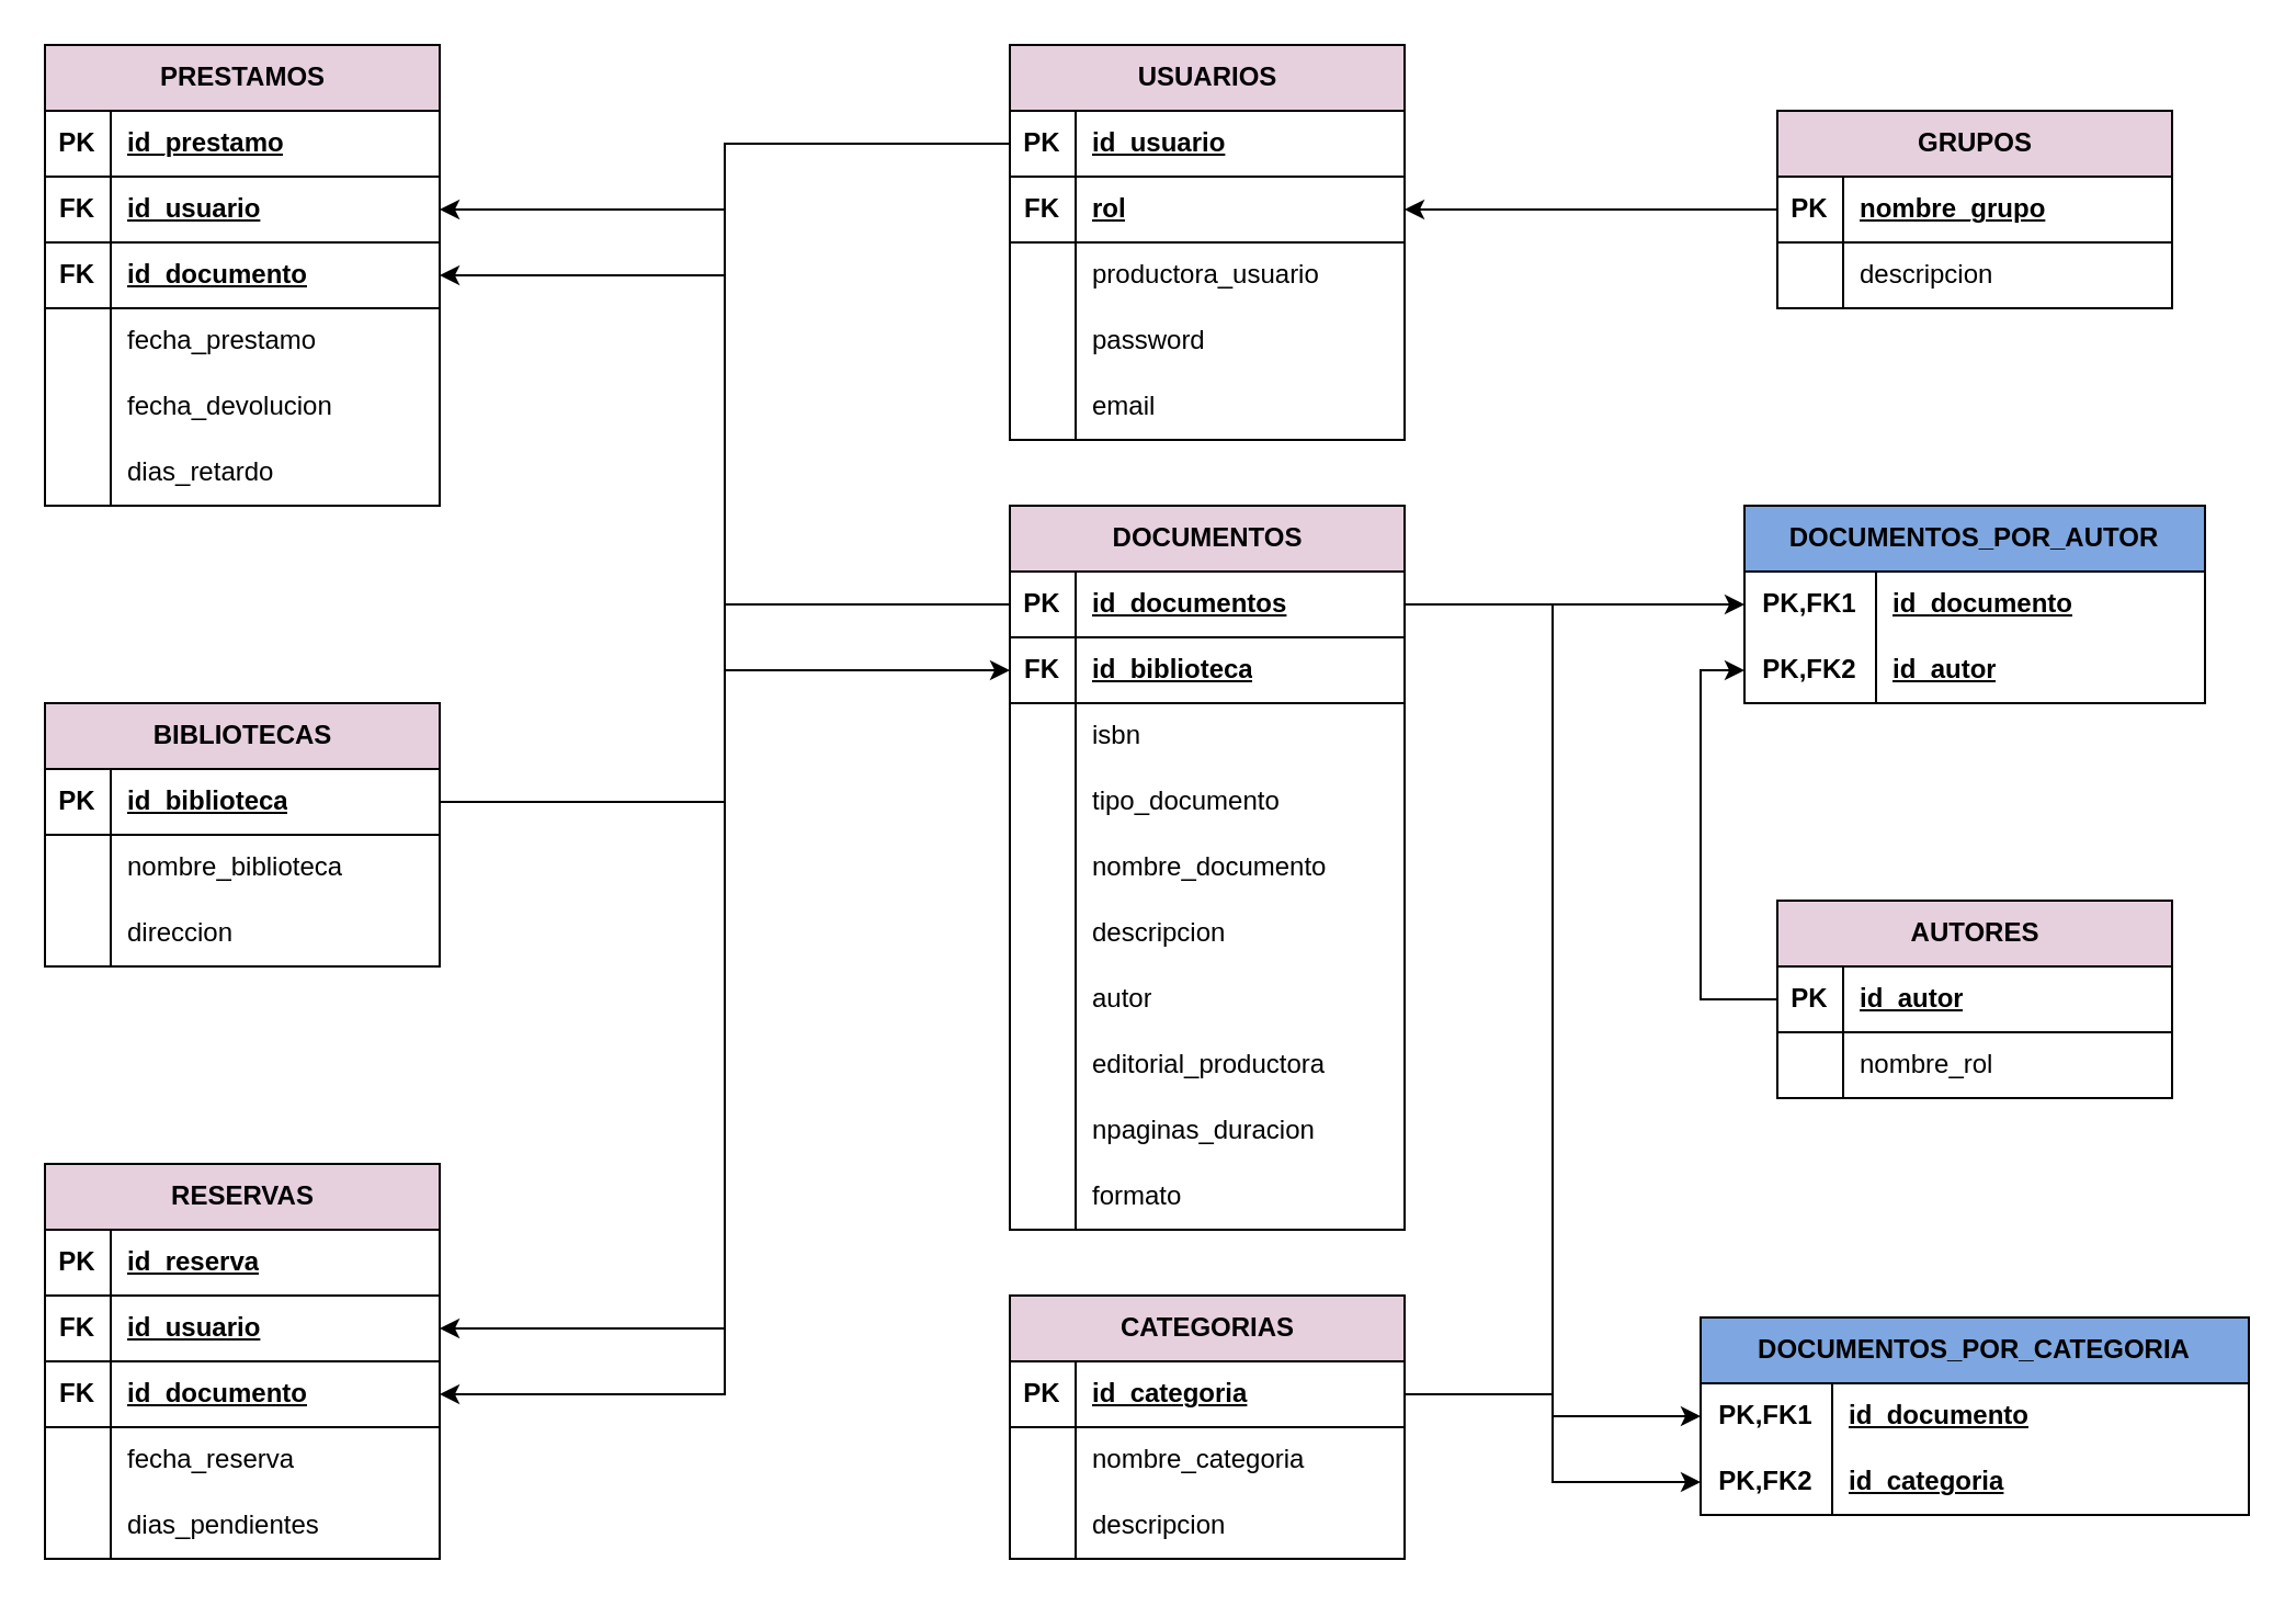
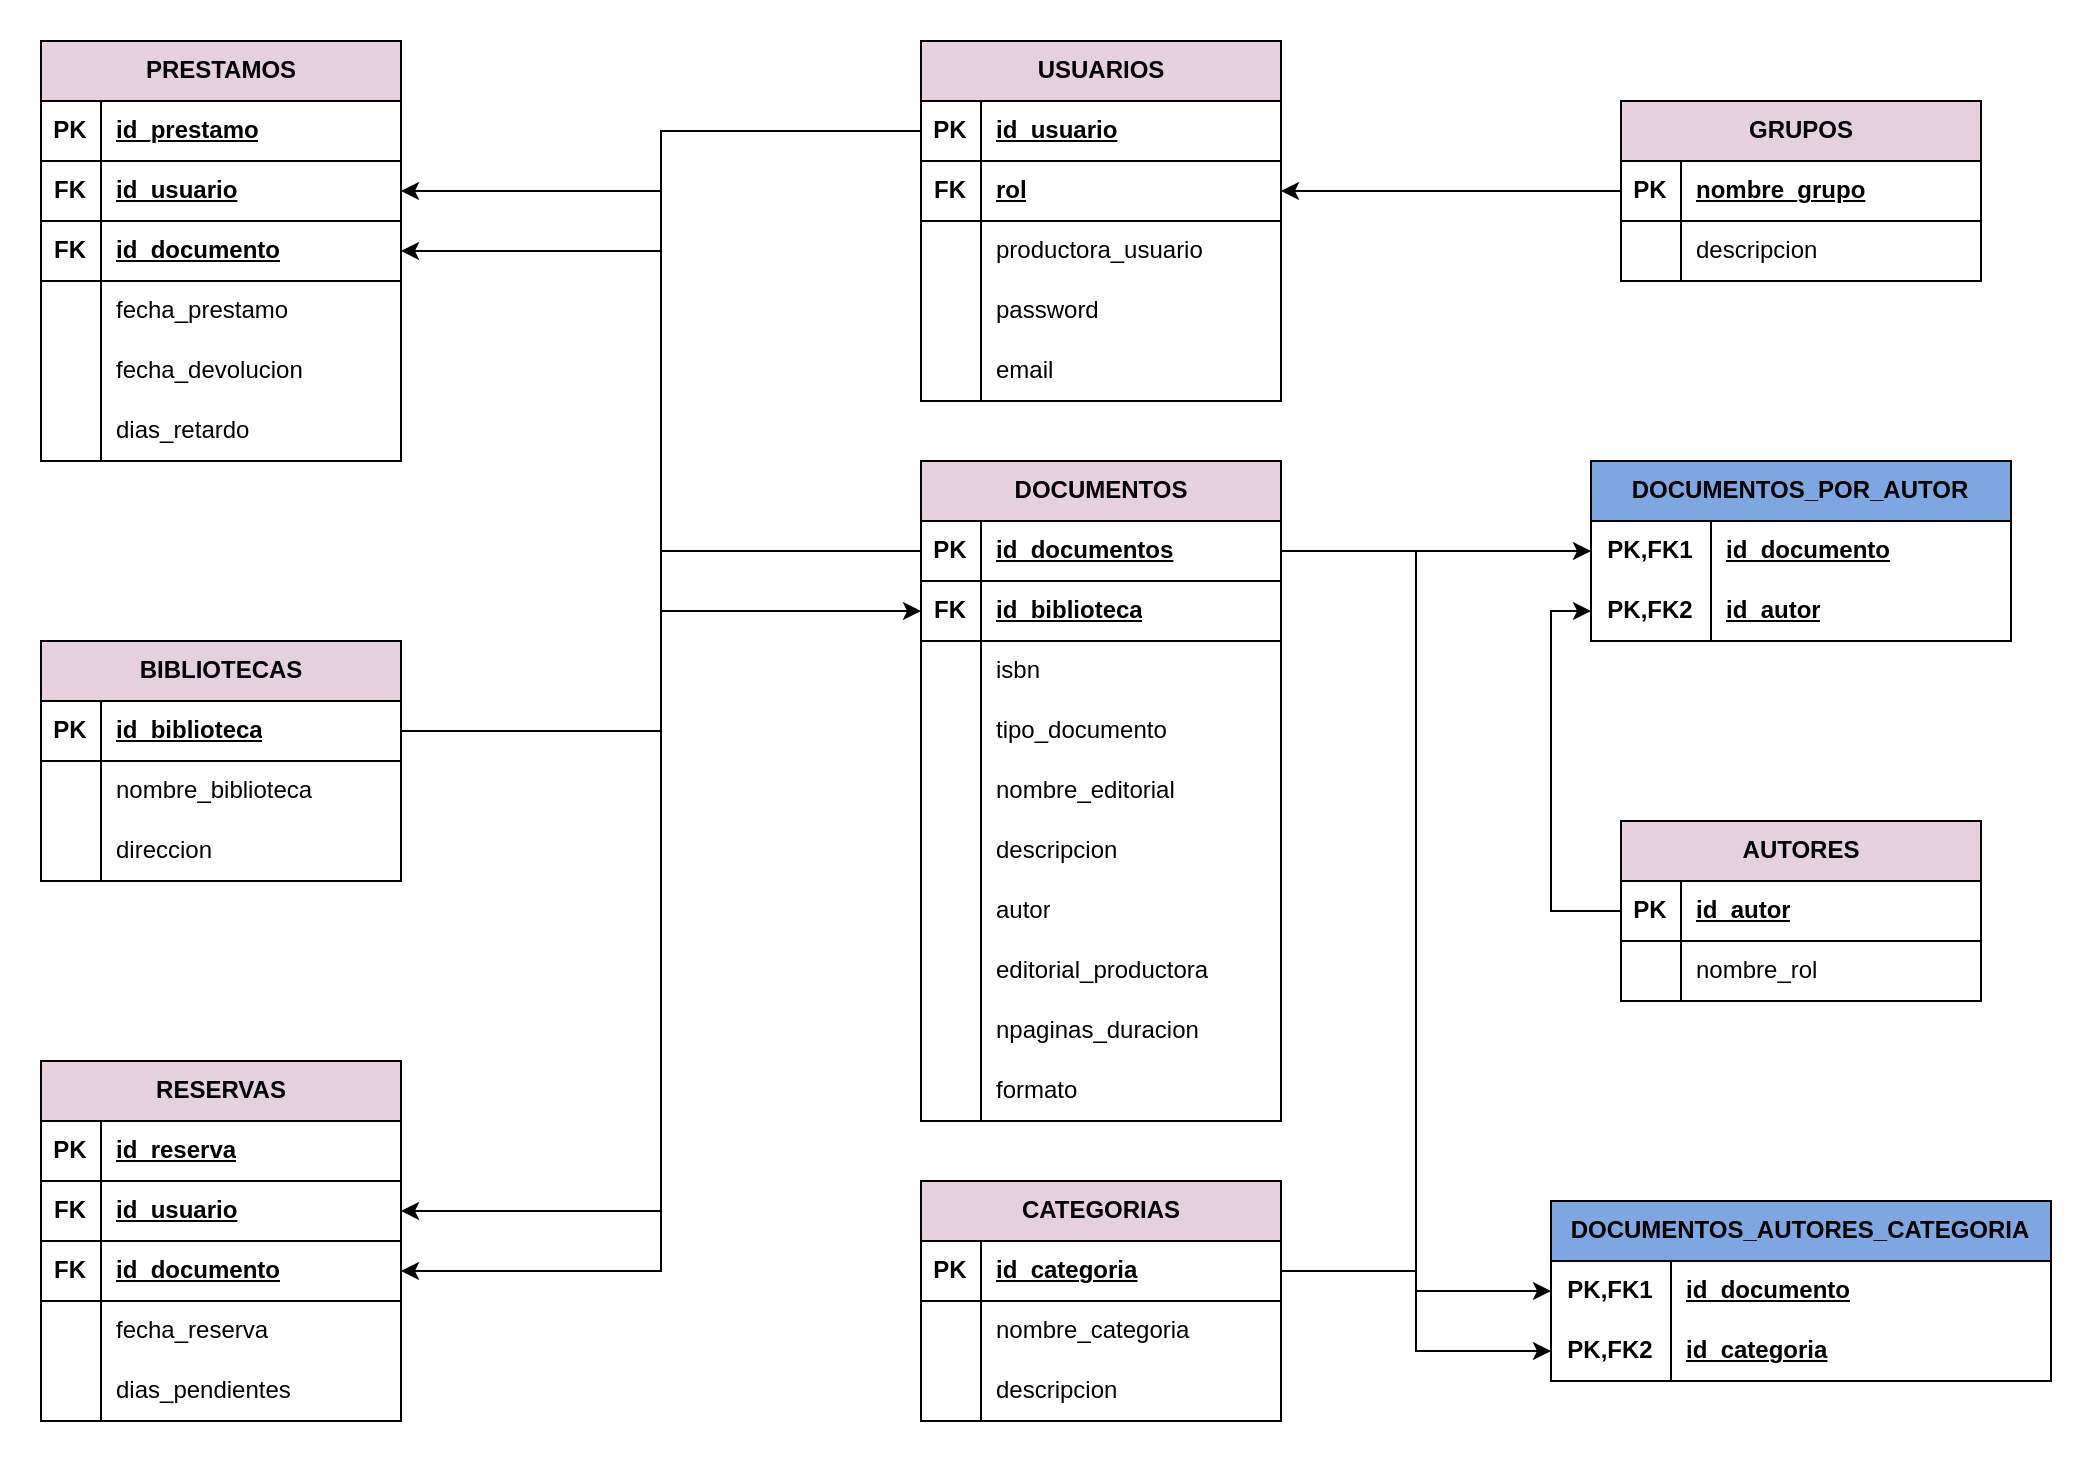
- <mxCell id="17" value="nombre_documento" style="shape=partialRectangle;connectable=0;fillColor=none;top=0;left=0;bottom=0;right=0;align=left;spacingLeft=6;overflow=hidden;whiteSpace=wrap;html=1;" vertex="1" parent="15"><mxGeometry x="30" width="150" height="30" as="geometry"><mxRectangle width="150" height="30" as="alternateBounds" /></mxGeometry></mxCell>
+ <mxCell id="17" value="nombre_editorial" style="shape=partialRectangle;connectable=0;fillColor=none;top=0;left=0;bottom=0;right=0;align=left;spacingLeft=6;overflow=hidden;whiteSpace=wrap;html=1;" vertex="1" parent="15"><mxGeometry x="30" width="150" height="30" as="geometry"><mxRectangle width="150" height="30" as="alternateBounds" /></mxGeometry></mxCell>
- <mxCell id="76" value="DOCUMENTOS_POR_CATEGORIA" style="shape=table;startSize=30;container=1;collapsible=1;childLayout=tableLayout;fixedRows=1;rowLines=0;fontStyle=1;align=center;resizeLast=1;html=1;whiteSpace=wrap;fillColor=#7EA6E0;" vertex="1" parent="1"><mxGeometry x="775" y="600" width="250" height="90" as="geometry"><mxRectangle x="280" y="280" width="240" height="30" as="alternateBounds" /></mxGeometry></mxCell>
+ <mxCell id="76" value="DOCUMENTOS_AUTORES_CATEGORIA" style="shape=table;startSize=30;container=1;collapsible=1;childLayout=tableLayout;fixedRows=1;rowLines=0;fontStyle=1;align=center;resizeLast=1;html=1;whiteSpace=wrap;fillColor=#7EA6E0;" vertex="1" parent="1"><mxGeometry x="775" y="600" width="250" height="90" as="geometry"><mxRectangle x="280" y="280" width="240" height="30" as="alternateBounds" /></mxGeometry></mxCell>
